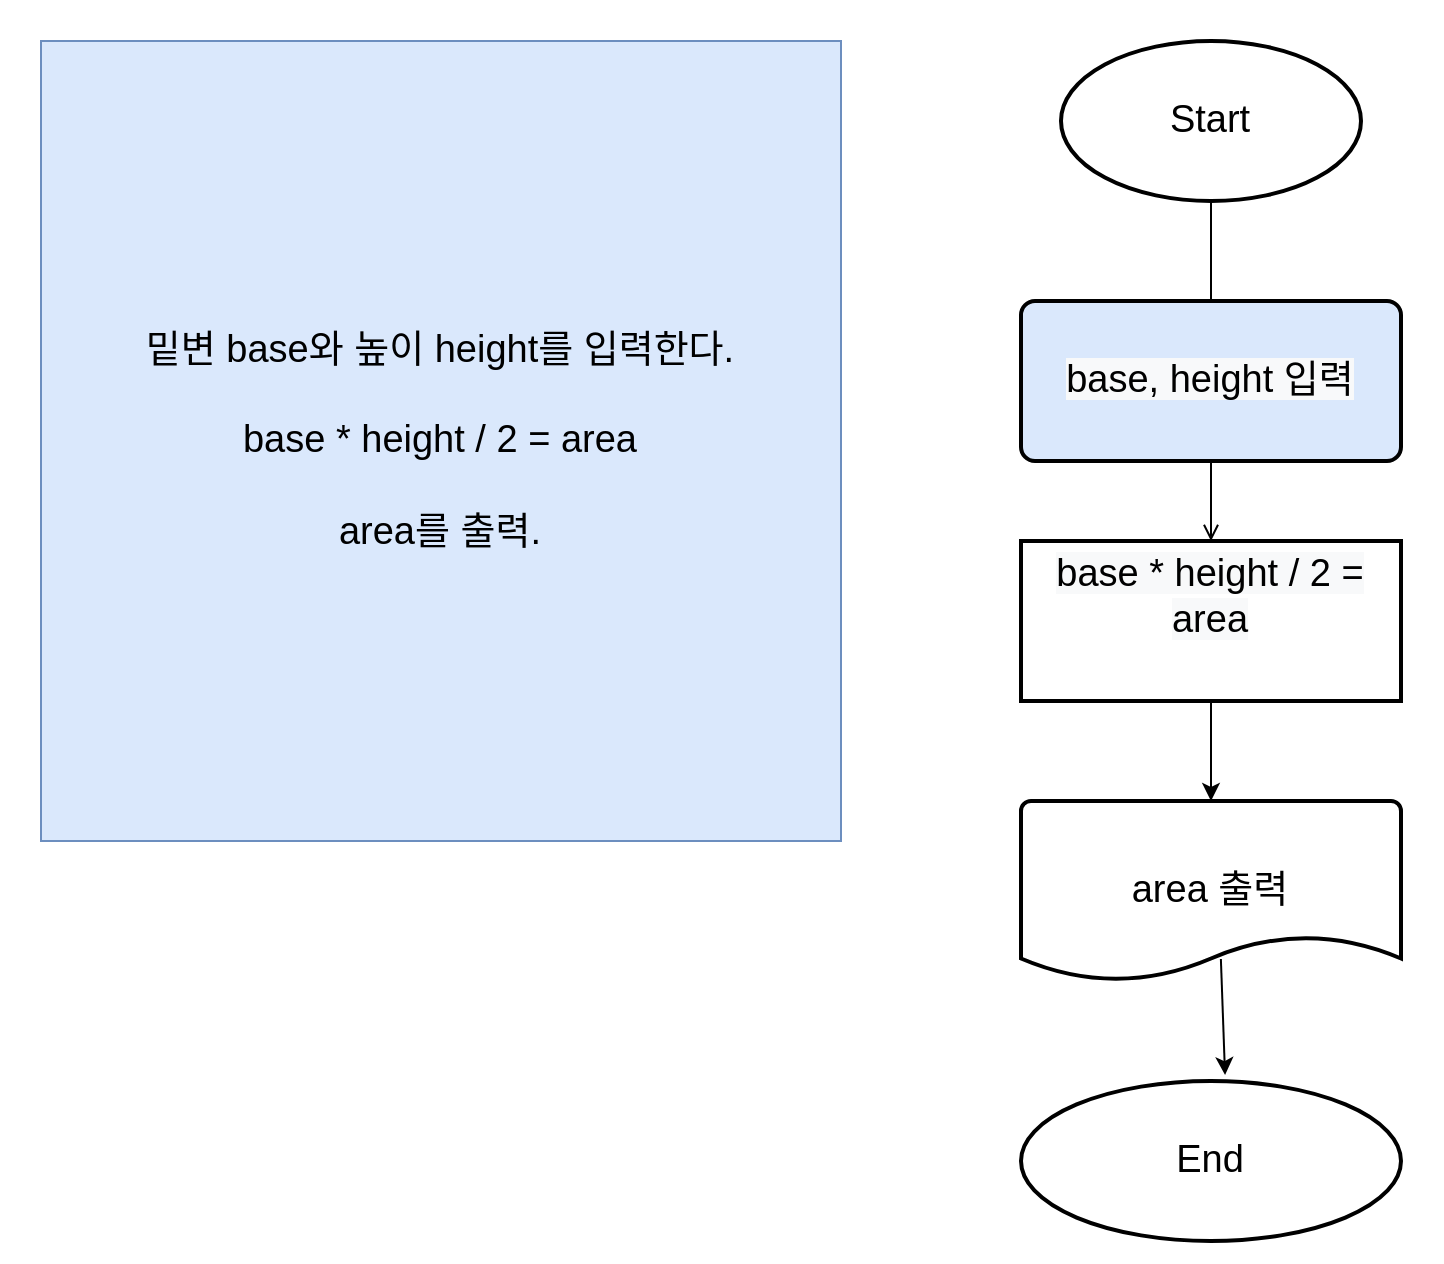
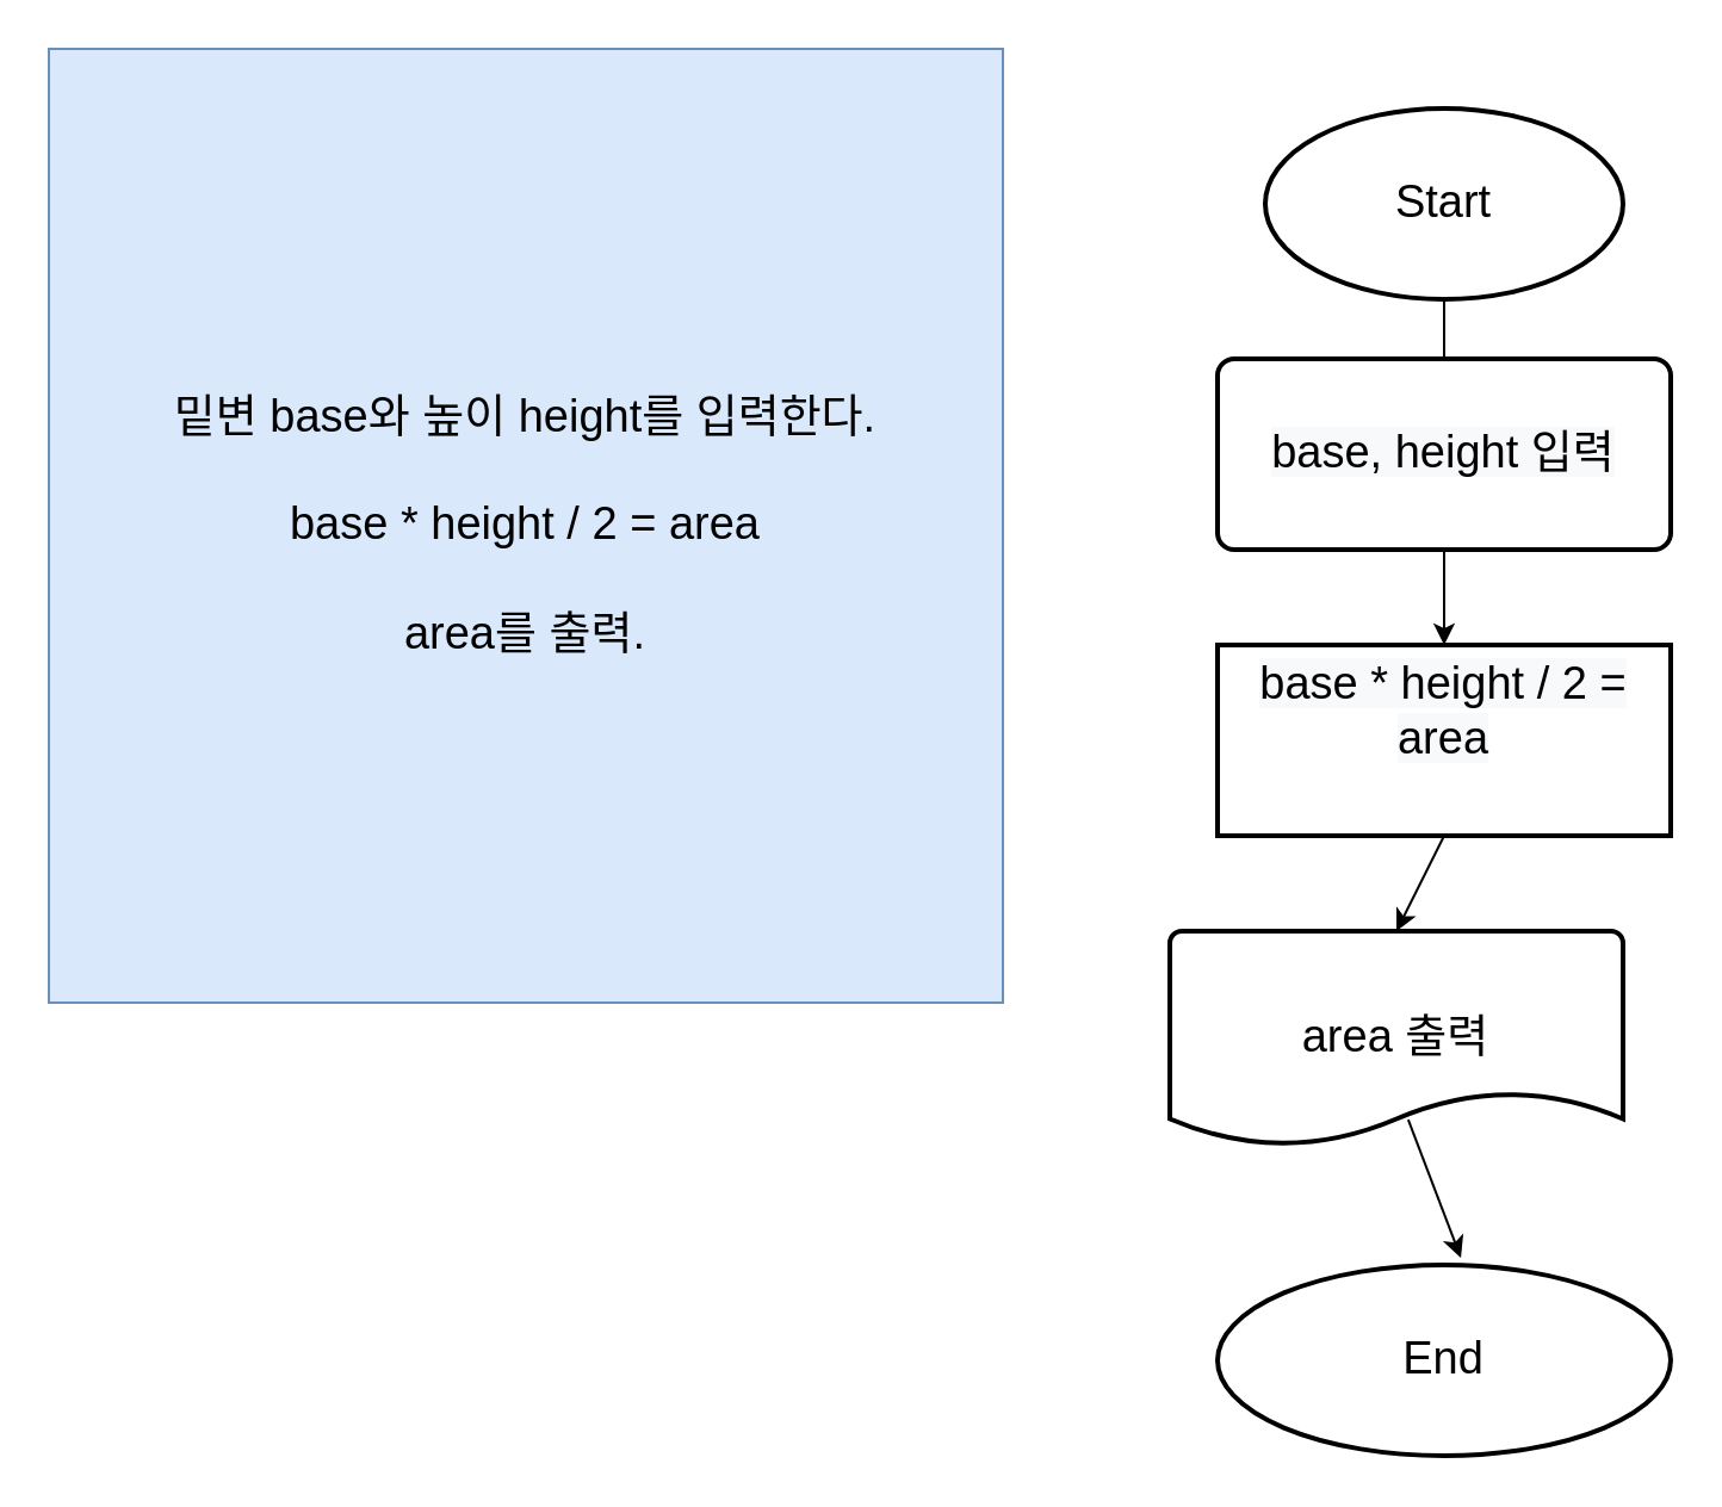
- <mxCell id="3" value="Start" style="strokeWidth=2;html=1;shape=mxgraph.flowchart.start_2;whiteSpace=wrap;fontSize=19;" parent="1" vertex="1"><mxGeometry x="530" y="20" width="150" height="80" as="geometry" /></mxCell>
+ <mxCell id="3" value="Start" style="strokeWidth=2;html=1;shape=mxgraph.flowchart.start_2;whiteSpace=wrap;fontSize=19;" parent="1" vertex="1"><mxGeometry x="530" y="45" width="150" height="80" as="geometry" /></mxCell>
- <mxCell id="5" value="&lt;br&gt;&lt;span style=&quot;color: rgb(0, 0, 0); font-family: Helvetica; font-size: 19px; font-style: normal; font-variant-ligatures: normal; font-variant-caps: normal; font-weight: 400; letter-spacing: normal; orphans: 2; text-align: center; text-indent: 0px; text-transform: none; widows: 2; word-spacing: 0px; -webkit-text-stroke-width: 0px; background-color: rgb(248, 249, 250); text-decoration-thickness: initial; text-decoration-style: initial; text-decoration-color: initial; float: none; display: inline !important;&quot;&gt;base, height 입력&lt;/span&gt;&lt;br style=&quot;color: rgb(0, 0, 0); font-family: Helvetica; font-size: 19px; font-style: normal; font-variant-ligatures: normal; font-variant-caps: normal; font-weight: 400; letter-spacing: normal; orphans: 2; text-align: center; text-indent: 0px; text-transform: none; widows: 2; word-spacing: 0px; -webkit-text-stroke-width: 0px; background-color: rgb(248, 249, 250); text-decoration-thickness: initial; text-decoration-style: initial; text-decoration-color: initial;&quot;&gt;&lt;br&gt;" style="rounded=1;whiteSpace=wrap;html=1;absoluteArcSize=1;arcSize=14;strokeWidth=2;fontSize=19;fillColor=#dae8fc;" parent="1" vertex="1"><mxGeometry x="510" y="150" width="190" height="80" as="geometry" /></mxCell>
+ <mxCell id="5" value="&lt;br&gt;&lt;span style=&quot;color: rgb(0, 0, 0); font-family: Helvetica; font-size: 19px; font-style: normal; font-variant-ligatures: normal; font-variant-caps: normal; font-weight: 400; letter-spacing: normal; orphans: 2; text-align: center; text-indent: 0px; text-transform: none; widows: 2; word-spacing: 0px; -webkit-text-stroke-width: 0px; background-color: rgb(248, 249, 250); text-decoration-thickness: initial; text-decoration-style: initial; text-decoration-color: initial; float: none; display: inline !important;&quot;&gt;base, height 입력&lt;/span&gt;&lt;br style=&quot;color: rgb(0, 0, 0); font-family: Helvetica; font-size: 19px; font-style: normal; font-variant-ligatures: normal; font-variant-caps: normal; font-weight: 400; letter-spacing: normal; orphans: 2; text-align: center; text-indent: 0px; text-transform: none; widows: 2; word-spacing: 0px; -webkit-text-stroke-width: 0px; background-color: rgb(248, 249, 250); text-decoration-thickness: initial; text-decoration-style: initial; text-decoration-color: initial;&quot;&gt;&lt;br&gt;" style="rounded=1;whiteSpace=wrap;html=1;absoluteArcSize=1;arcSize=14;strokeWidth=2;fontSize=19;" parent="1" vertex="1"><mxGeometry x="510" y="150" width="190" height="80" as="geometry" /></mxCell>
- <mxCell id="9" value="" style="endArrow=open;html=1;rounded=0;fontSize=19;exitX=0.5;exitY=1;exitDx=0;exitDy=0;entryX=0.5;entryY=0;entryDx=0;entryDy=0;" parent="1" source="5" target="6" edge="1"><mxGeometry width="50" height="50" relative="1" as="geometry"><mxPoint x="680" y="280" as="sourcePoint" /><mxPoint x="730" y="230" as="targetPoint" /></mxGeometry></mxCell>
+ <mxCell id="9" value="" style="endArrow=classic;html=1;rounded=0;fontSize=19;exitX=0.5;exitY=1;exitDx=0;exitDy=0;entryX=0.5;entryY=0;entryDx=0;entryDy=0;" parent="1" source="5" target="6" edge="1"><mxGeometry width="50" height="50" relative="1" as="geometry"><mxPoint x="680" y="280" as="sourcePoint" /><mxPoint x="730" y="230" as="targetPoint" /></mxGeometry></mxCell>
- <mxCell id="7" value="area 출력" style="strokeWidth=2;html=1;shape=mxgraph.flowchart.document2;whiteSpace=wrap;size=0.25;fontSize=19;" parent="1" vertex="1"><mxGeometry x="510" y="400" width="190" height="90" as="geometry" /></mxCell>
+ <mxCell id="7" value="area 출력" style="strokeWidth=2;html=1;shape=mxgraph.flowchart.document2;whiteSpace=wrap;size=0.25;fontSize=19;" parent="1" vertex="1"><mxGeometry x="490" y="390" width="190" height="90" as="geometry" /></mxCell>
- <mxCell id="4" value="End" style="strokeWidth=2;html=1;shape=mxgraph.flowchart.start_2;whiteSpace=wrap;fontSize=19;" parent="1" vertex="1"><mxGeometry x="510" y="540" width="190" height="80" as="geometry" /></mxCell>
+ <mxCell id="4" value="End" style="strokeWidth=2;html=1;shape=mxgraph.flowchart.start_2;whiteSpace=wrap;fontSize=19;" parent="1" vertex="1"><mxGeometry x="510" y="530" width="190" height="80" as="geometry" /></mxCell>
